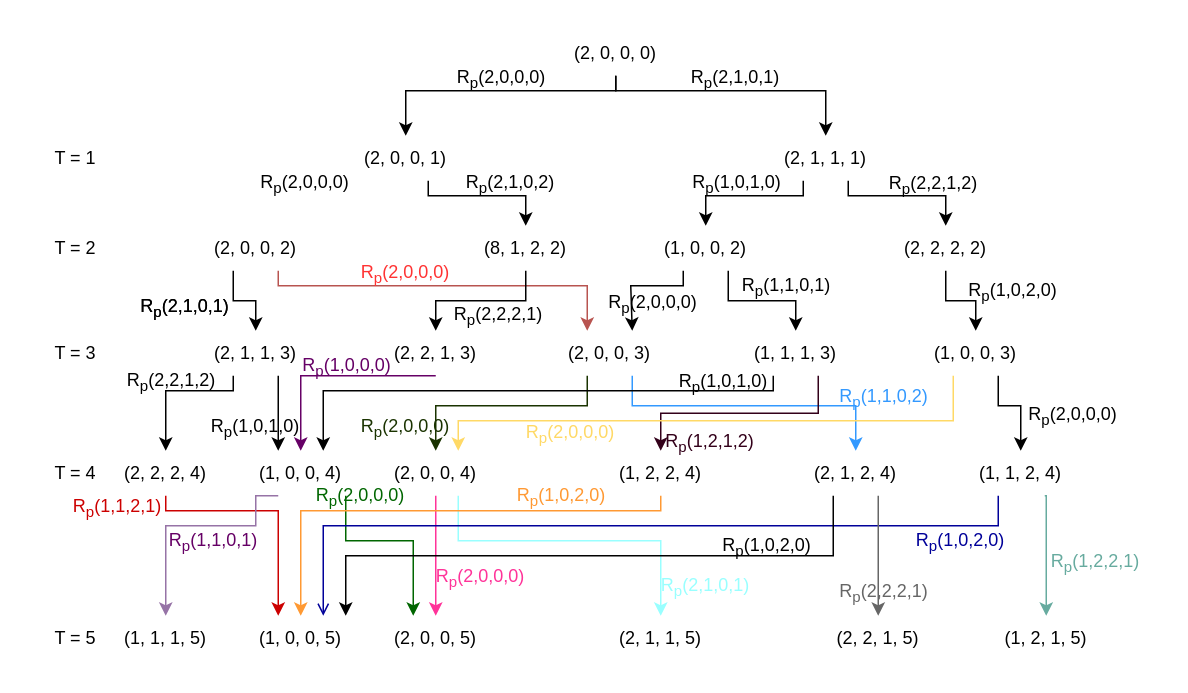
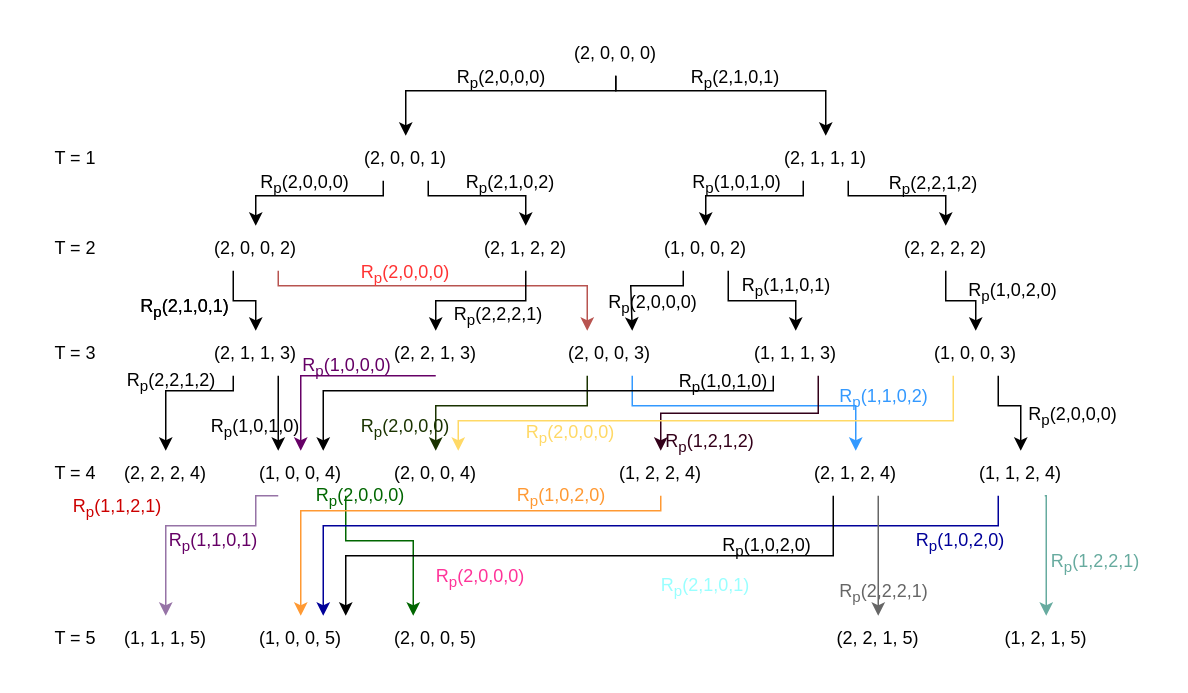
+ <mxCell id="5" style="edgeStyle=orthogonalEdgeStyle;rounded=0;orthogonalLoop=1;jettySize=auto;html=1;exitX=0.25;exitY=1;exitDx=0;exitDy=0;entryX=0.5;entryY=0;entryDx=0;entryDy=0;" edge="1" parent="1" source="7" target="13"><mxGeometry relative="1" as="geometry"><Array as="points"><mxPoint x="255" y="130" /><mxPoint x="170" y="130" /></Array></mxGeometry></mxCell>
- <mxCell id="15" value="(8, 1, 2, 2)" style="text;html=1;strokeColor=none;fillColor=none;align=center;verticalAlign=middle;whiteSpace=wrap;rounded=0;" vertex="1" parent="1"><mxGeometry x="320" y="150" width="60" height="30" as="geometry" /></mxCell>
+ <mxCell id="15" value="(2, 1, 2, 2)" style="text;html=1;strokeColor=none;fillColor=none;align=center;verticalAlign=middle;whiteSpace=wrap;rounded=0;" vertex="1" parent="1"><mxGeometry x="320" y="150" width="60" height="30" as="geometry" /></mxCell>
- <mxCell id="39" style="edgeStyle=orthogonalEdgeStyle;rounded=0;orthogonalLoop=1;jettySize=auto;html=1;exitX=0.5;exitY=1;exitDx=0;exitDy=0;entryX=0.25;entryY=0;entryDx=0;entryDy=0;fillColor=#f8cecc;strokeColor=#CC0000;" edge="1" parent="1" source="40" target="57"><mxGeometry relative="1" as="geometry"><Array as="points"><mxPoint x="110" y="340" /><mxPoint x="185" y="340" /></Array></mxGeometry></mxCell>
- <mxCell id="45" style="edgeStyle=orthogonalEdgeStyle;rounded=0;orthogonalLoop=1;jettySize=auto;html=1;exitX=0.75;exitY=1;exitDx=0;exitDy=0;entryX=0.5;entryY=0;entryDx=0;entryDy=0;strokeColor=#99FFFF;" edge="1" parent="1" source="46" target="60"><mxGeometry relative="1" as="geometry"><Array as="points"><mxPoint x="305" y="360" /><mxPoint x="440" y="360" /></Array></mxGeometry></mxCell>
- <mxCell id="44" style="edgeStyle=orthogonalEdgeStyle;rounded=0;orthogonalLoop=1;jettySize=auto;html=1;exitX=0.5;exitY=1;exitDx=0;exitDy=0;entryX=0.5;entryY=0;entryDx=0;entryDy=0;fontColor=#FF3399;strokeColor=#FF3399;" edge="1" parent="1" source="46" target="58"><mxGeometry relative="1" as="geometry"><Array as="points"><mxPoint x="290" y="340" /><mxPoint x="290" y="340" /></Array></mxGeometry></mxCell>
- <mxCell id="49" style="edgeStyle=orthogonalEdgeStyle;rounded=0;orthogonalLoop=1;jettySize=auto;html=1;exitX=0.25;exitY=1;exitDx=0;exitDy=0;entryX=0.75;entryY=0;entryDx=0;entryDy=0;strokeColor=#000099;endArrow=open;" edge="1" parent="1" source="51" target="57"><mxGeometry relative="1" as="geometry"><Array as="points"><mxPoint x="665" y="350" /><mxPoint x="215" y="350" /></Array></mxGeometry></mxCell>
+ <mxCell id="49" style="edgeStyle=orthogonalEdgeStyle;rounded=0;orthogonalLoop=1;jettySize=auto;html=1;exitX=0.25;exitY=1;exitDx=0;exitDy=0;entryX=0.75;entryY=0;entryDx=0;entryDy=0;strokeColor=#000099;" edge="1" parent="1" source="51" target="57"><mxGeometry relative="1" as="geometry"><Array as="points"><mxPoint x="665" y="350" /><mxPoint x="215" y="350" /></Array></mxGeometry></mxCell>
- <mxCell id="60" value="(2, 1, 1, 5)" style="text;html=1;strokeColor=none;fillColor=none;align=center;verticalAlign=middle;whiteSpace=wrap;rounded=0;" vertex="1" parent="1"><mxGeometry x="410" y="410" width="60" height="30" as="geometry" /></mxCell>
